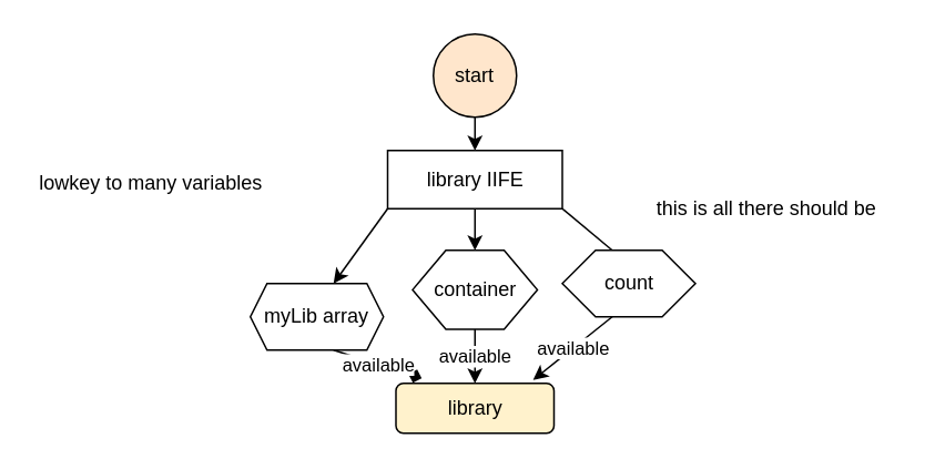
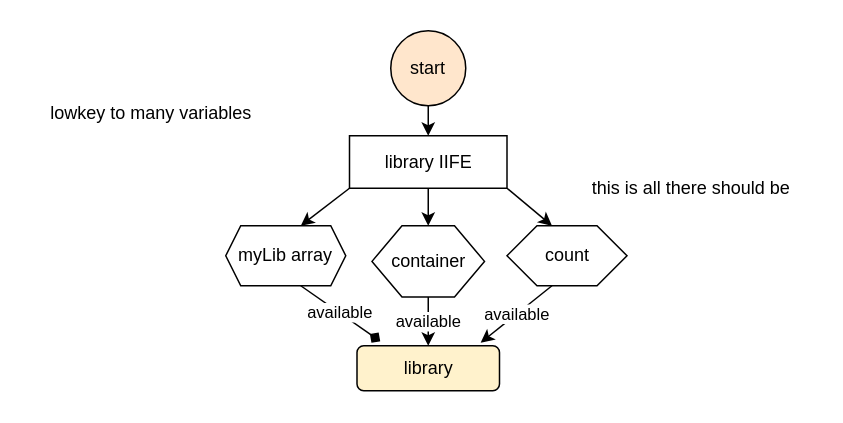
- <mxCell id="10" value="lowkey to many variables" style="text;html=1;align=center;verticalAlign=middle;resizable=0;points=[];autosize=1;strokeColor=none;fillColor=none;" vertex="1" parent="1"><mxGeometry x="10" y="95" width="160" height="30" as="geometry" /></mxCell>
+ <mxCell id="10" value="lowkey to many variables" style="text;html=1;align=center;verticalAlign=middle;resizable=0;points=[];autosize=1;strokeColor=none;fillColor=none;" vertex="1" parent="1"><mxGeometry x="20" y="60" width="160" height="30" as="geometry" /></mxCell>
- <mxCell id="5" style="edgeStyle=none;html=1;exitX=1;exitY=1;exitDx=0;exitDy=0;entryX=0.375;entryY=0;entryDx=0;entryDy=0;endArrow=none;" edge="1" parent="1" source="7" target="14"><mxGeometry relative="1" as="geometry" /></mxCell>
+ <mxCell id="5" style="edgeStyle=none;html=1;exitX=1;exitY=1;exitDx=0;exitDy=0;entryX=0.375;entryY=0;entryDx=0;entryDy=0;" edge="1" parent="1" source="7" target="14"><mxGeometry relative="1" as="geometry" /></mxCell>
- <mxCell id="9" value="myLib array" style="shape=hexagon;perimeter=hexagonPerimeter2;whiteSpace=wrap;html=1;fixedSize=1;size=10;" vertex="1" parent="1"><mxGeometry x="150" y="170" width="80" height="40" as="geometry" /></mxCell>
+ <mxCell id="9" value="myLib array" style="shape=hexagon;perimeter=hexagonPerimeter2;whiteSpace=wrap;html=1;fixedSize=1;size=10;" vertex="1" parent="1"><mxGeometry x="150" y="150" width="80" height="40" as="geometry" /></mxCell>
